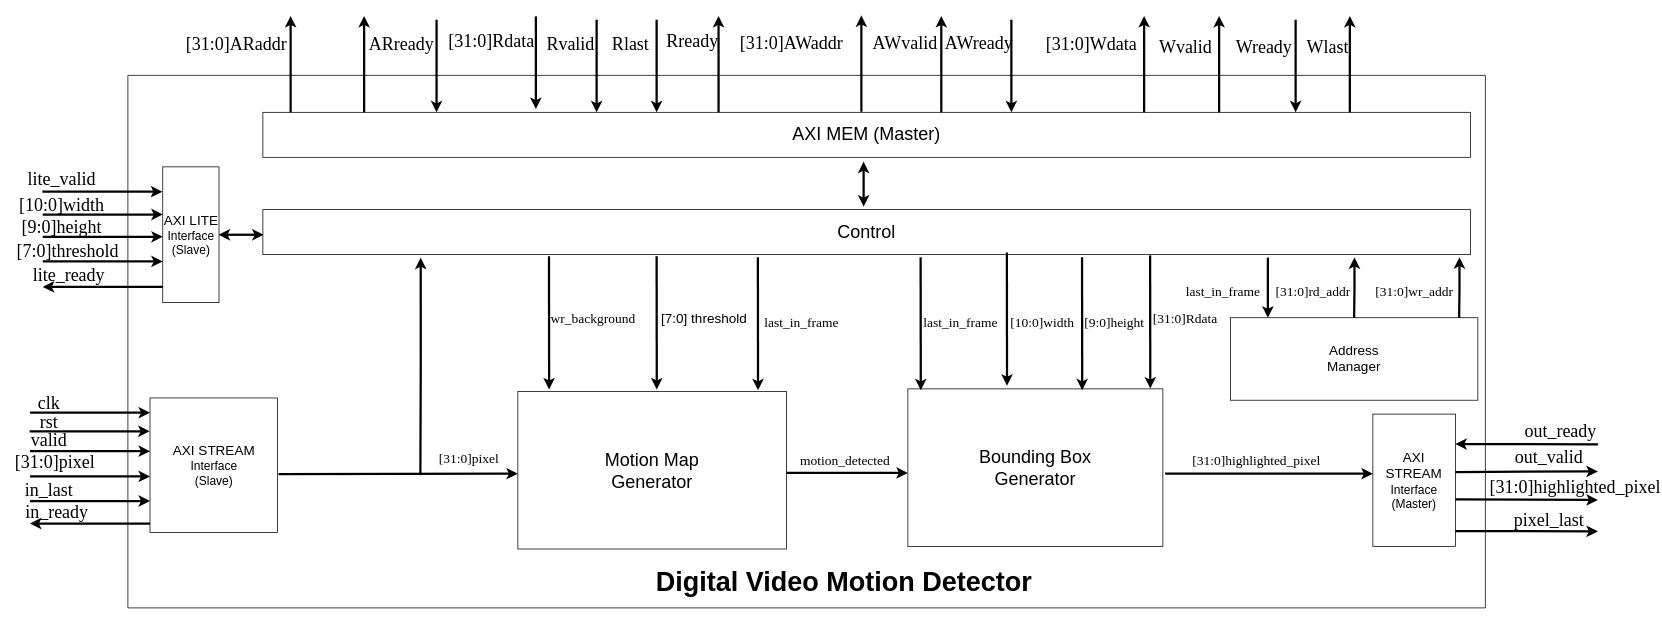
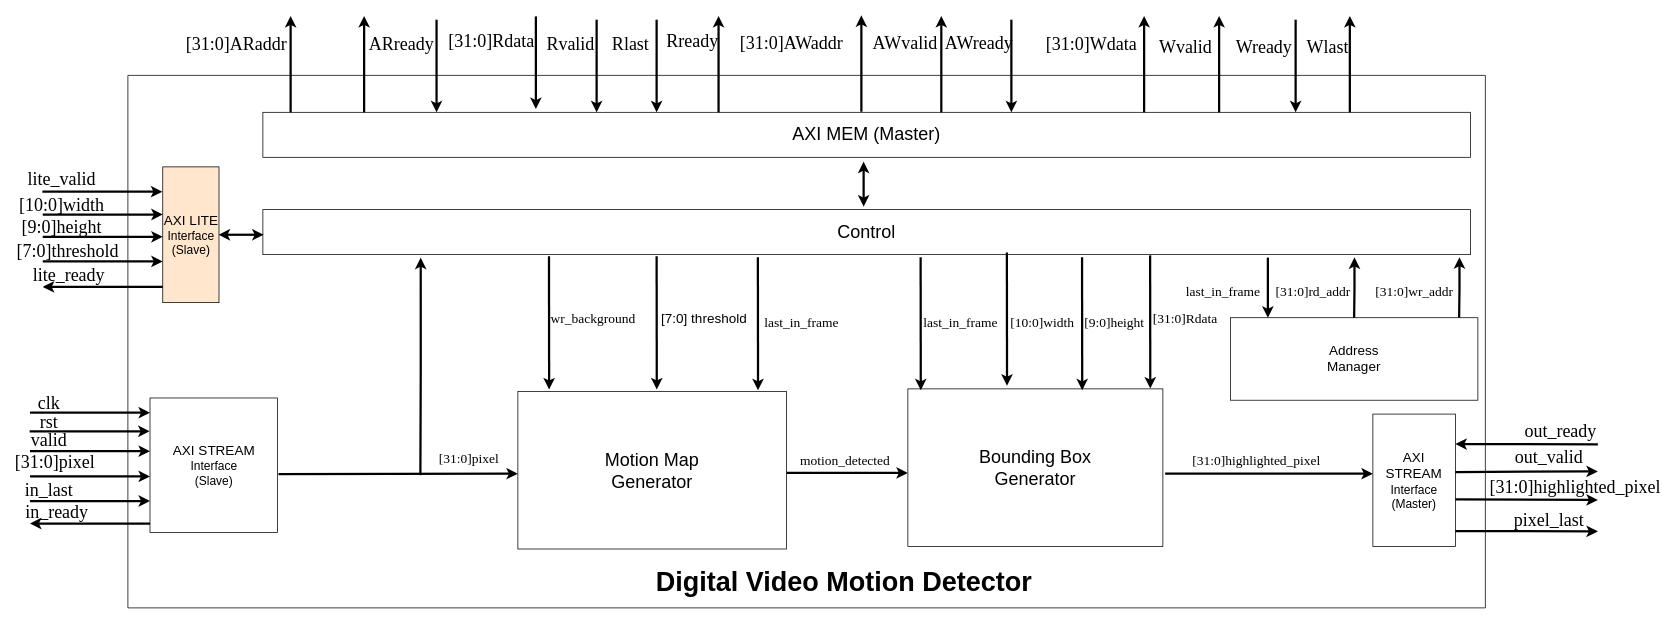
- <mxCell id="9" value="&lt;font style=&quot;font-size: 18px;&quot;&gt;AXI LITE&lt;/font&gt;&lt;div&gt;&lt;font size=&quot;3&quot;&gt;Interface&lt;/font&gt;&lt;/div&gt;&lt;div&gt;&lt;font size=&quot;3&quot;&gt;(Slave)&lt;/font&gt;&lt;/div&gt;" style="whiteSpace=wrap;html=1;" parent="1" vertex="1"><mxGeometry x="216.5" y="222" width="75" height="181" as="geometry" /></mxCell>
+ <mxCell id="9" value="&lt;font style=&quot;font-size: 18px;&quot;&gt;AXI LITE&lt;/font&gt;&lt;div&gt;&lt;font size=&quot;3&quot;&gt;Interface&lt;/font&gt;&lt;/div&gt;&lt;div&gt;&lt;font size=&quot;3&quot;&gt;(Slave)&lt;/font&gt;&lt;/div&gt;" style="whiteSpace=wrap;html=1;fillColor=#ffe6cc;" parent="1" vertex="1"><mxGeometry x="216.5" y="222" width="75" height="181" as="geometry" /></mxCell>
